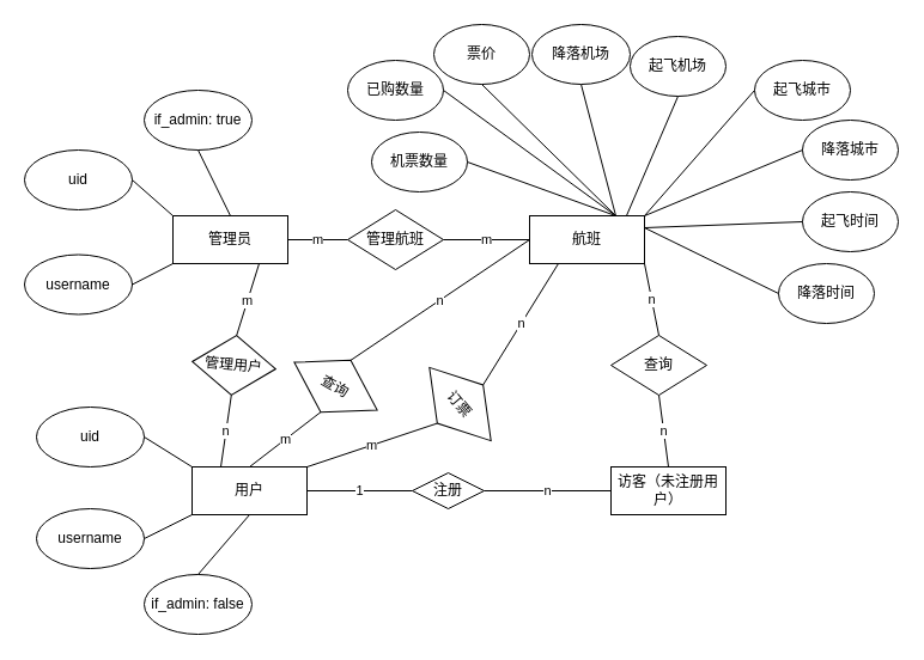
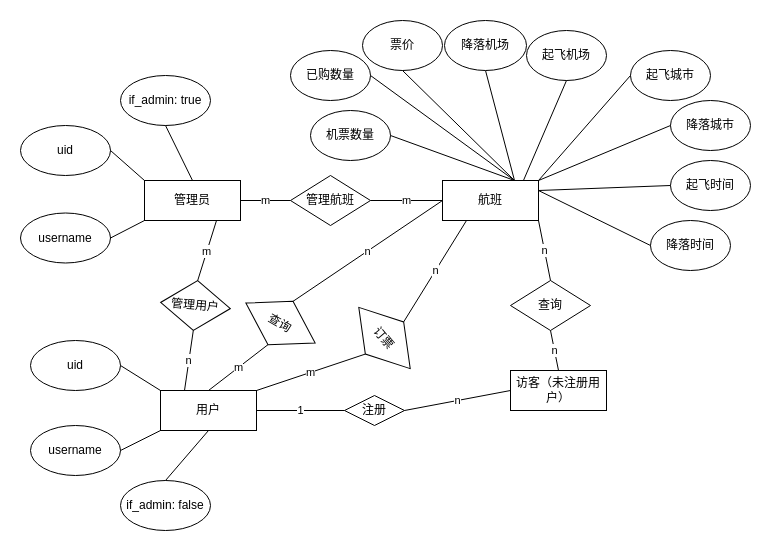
- <mxCell id="3" value="访客（未注册用户）" style="rounded=0;whiteSpace=wrap;html=1;" vertex="1" parent="1"><mxGeometry x="510" y="390" width="96" height="40" as="geometry" /></mxCell>
+ <mxCell id="3" value="访客（未注册用户）" style="rounded=0;whiteSpace=wrap;html=1;" vertex="1" parent="1"><mxGeometry x="510" y="370" width="96" height="40" as="geometry" /></mxCell>
